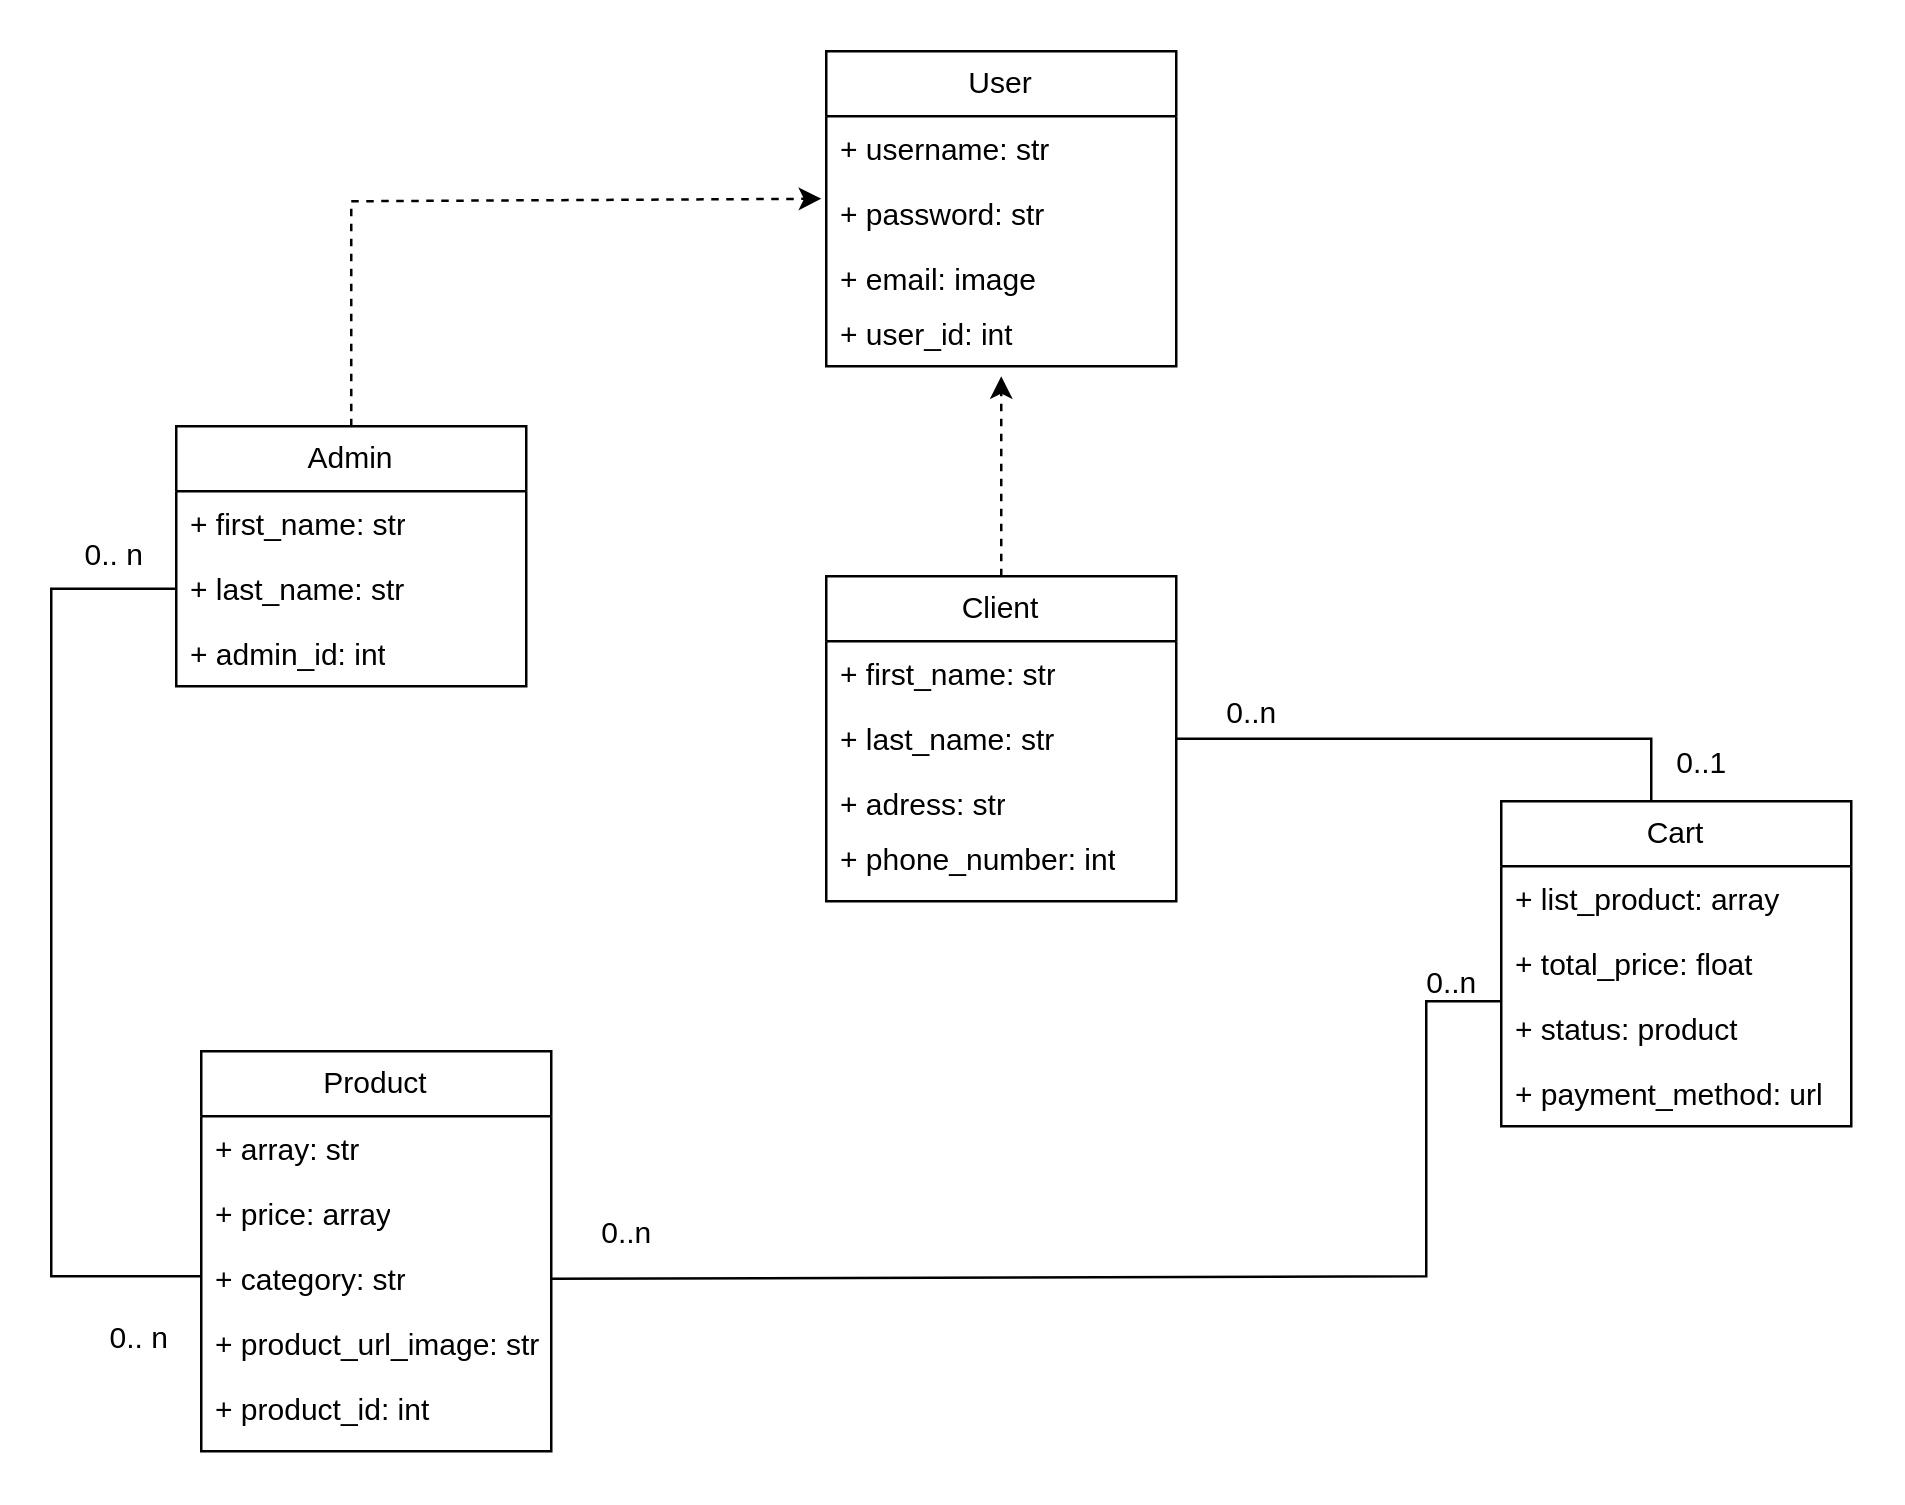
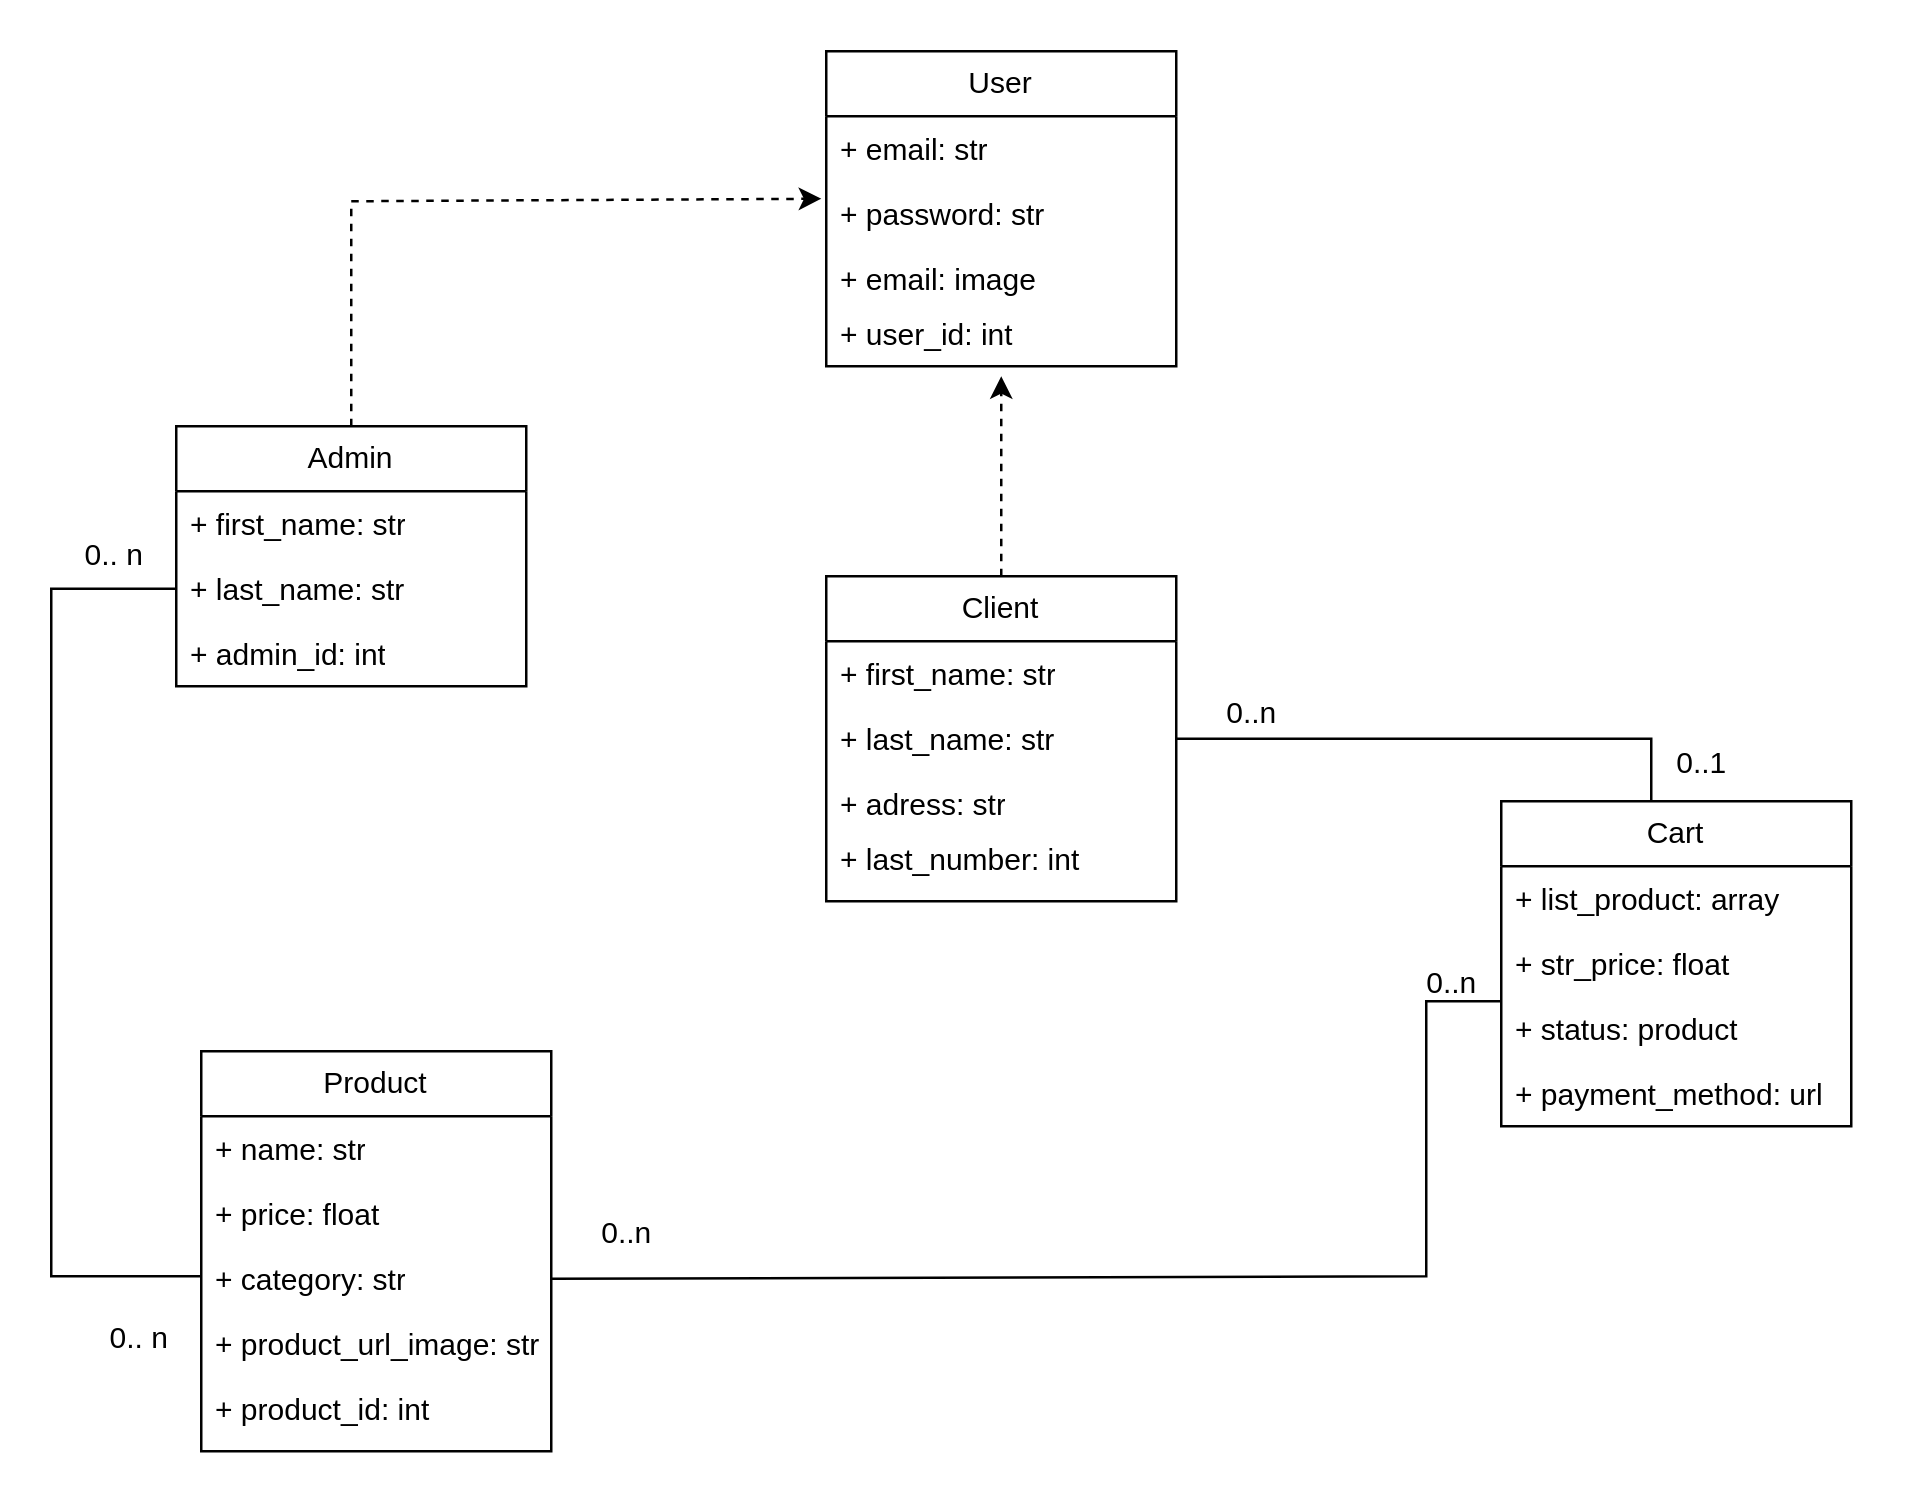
- <mxCell id="3" value="+ username: str" style="text;strokeColor=none;fillColor=none;align=left;verticalAlign=top;spacingLeft=4;spacingRight=4;overflow=hidden;rotatable=0;points=[[0,0.5],[1,0.5]];portConstraint=eastwest;whiteSpace=wrap;html=1;" vertex="1" parent="2"><mxGeometry y="26" width="140" height="26" as="geometry" /></mxCell>
+ <mxCell id="3" value="+ email: str" style="text;strokeColor=none;fillColor=none;align=left;verticalAlign=top;spacingLeft=4;spacingRight=4;overflow=hidden;rotatable=0;points=[[0,0.5],[1,0.5]];portConstraint=eastwest;whiteSpace=wrap;html=1;" vertex="1" parent="2"><mxGeometry y="26" width="140" height="26" as="geometry" /></mxCell>
- <mxCell id="16" value="+ phone_number: int" style="text;strokeColor=none;fillColor=none;align=left;verticalAlign=top;spacingLeft=4;spacingRight=4;overflow=hidden;rotatable=0;points=[[0,0.5],[1,0.5]];portConstraint=eastwest;whiteSpace=wrap;html=1;" vertex="1" parent="12"><mxGeometry y="100" width="140" height="30" as="geometry" /></mxCell>
+ <mxCell id="16" value="+ last_number: int" style="text;strokeColor=none;fillColor=none;align=left;verticalAlign=top;spacingLeft=4;spacingRight=4;overflow=hidden;rotatable=0;points=[[0,0.5],[1,0.5]];portConstraint=eastwest;whiteSpace=wrap;html=1;" vertex="1" parent="12"><mxGeometry y="100" width="140" height="30" as="geometry" /></mxCell>
- <mxCell id="20" value="+ total_price: float" style="text;strokeColor=none;fillColor=none;align=left;verticalAlign=top;spacingLeft=4;spacingRight=4;overflow=hidden;rotatable=0;points=[[0,0.5],[1,0.5]];portConstraint=eastwest;whiteSpace=wrap;html=1;" vertex="1" parent="18"><mxGeometry y="52" width="140" height="26" as="geometry" /></mxCell>
+ <mxCell id="20" value="+ str_price: float" style="text;strokeColor=none;fillColor=none;align=left;verticalAlign=top;spacingLeft=4;spacingRight=4;overflow=hidden;rotatable=0;points=[[0,0.5],[1,0.5]];portConstraint=eastwest;whiteSpace=wrap;html=1;" vertex="1" parent="18"><mxGeometry y="52" width="140" height="26" as="geometry" /></mxCell>
- <mxCell id="24" value="+ array: str" style="text;strokeColor=none;fillColor=none;align=left;verticalAlign=top;spacingLeft=4;spacingRight=4;overflow=hidden;rotatable=0;points=[[0,0.5],[1,0.5]];portConstraint=eastwest;whiteSpace=wrap;html=1;" vertex="1" parent="23"><mxGeometry y="26" width="140" height="26" as="geometry" /></mxCell>
+ <mxCell id="24" value="+ name: str" style="text;strokeColor=none;fillColor=none;align=left;verticalAlign=top;spacingLeft=4;spacingRight=4;overflow=hidden;rotatable=0;points=[[0,0.5],[1,0.5]];portConstraint=eastwest;whiteSpace=wrap;html=1;" vertex="1" parent="23"><mxGeometry y="26" width="140" height="26" as="geometry" /></mxCell>
- <mxCell id="25" value="+ price: array" style="text;strokeColor=none;fillColor=none;align=left;verticalAlign=top;spacingLeft=4;spacingRight=4;overflow=hidden;rotatable=0;points=[[0,0.5],[1,0.5]];portConstraint=eastwest;whiteSpace=wrap;html=1;" vertex="1" parent="23"><mxGeometry y="52" width="140" height="26" as="geometry" /></mxCell>
+ <mxCell id="25" value="+ price: float" style="text;strokeColor=none;fillColor=none;align=left;verticalAlign=top;spacingLeft=4;spacingRight=4;overflow=hidden;rotatable=0;points=[[0,0.5],[1,0.5]];portConstraint=eastwest;whiteSpace=wrap;html=1;" vertex="1" parent="23"><mxGeometry y="52" width="140" height="26" as="geometry" /></mxCell>
